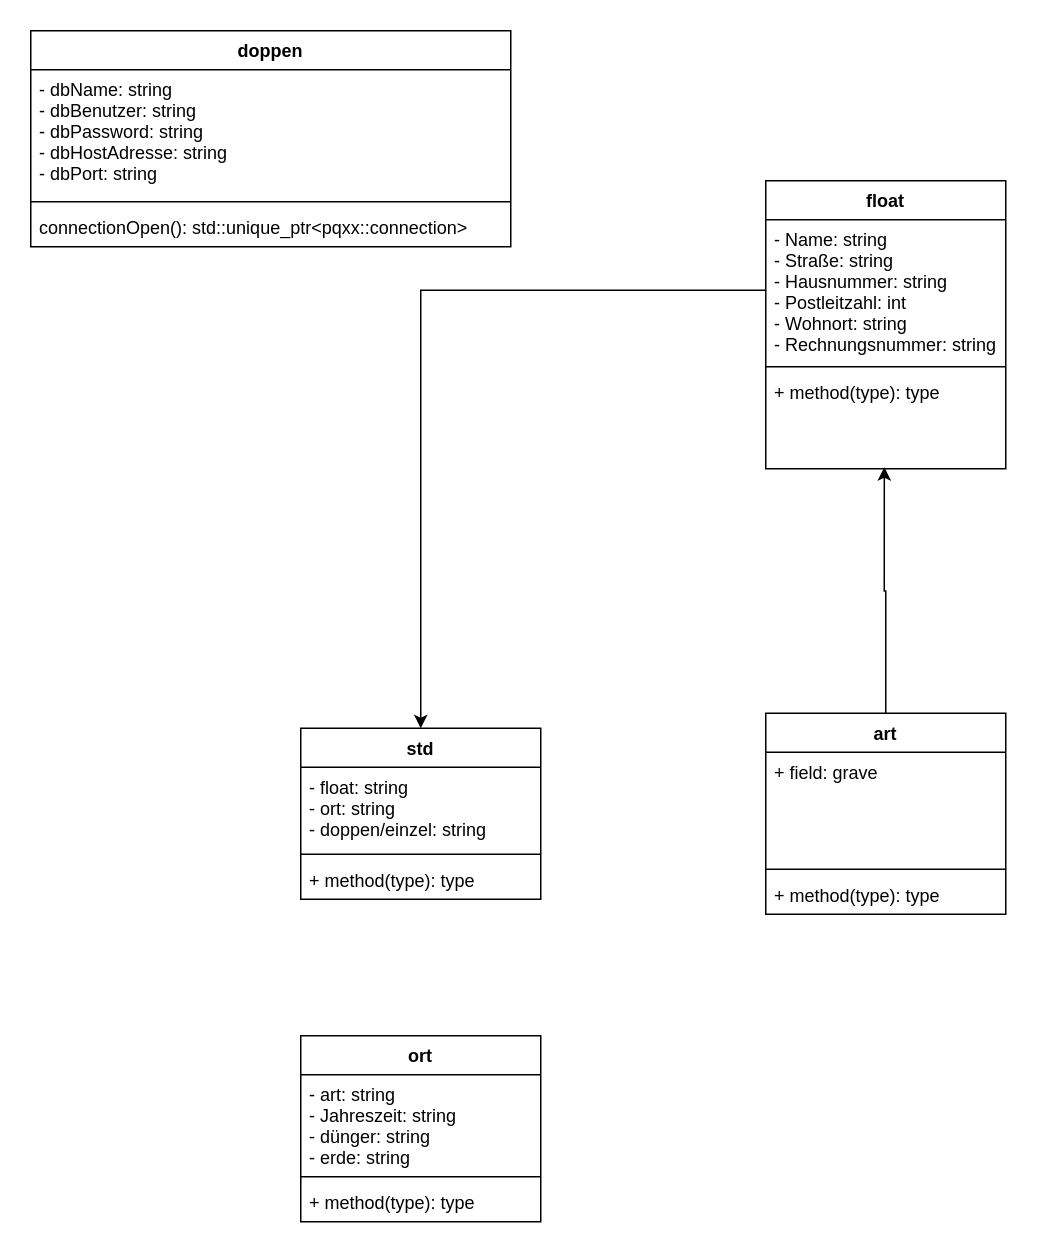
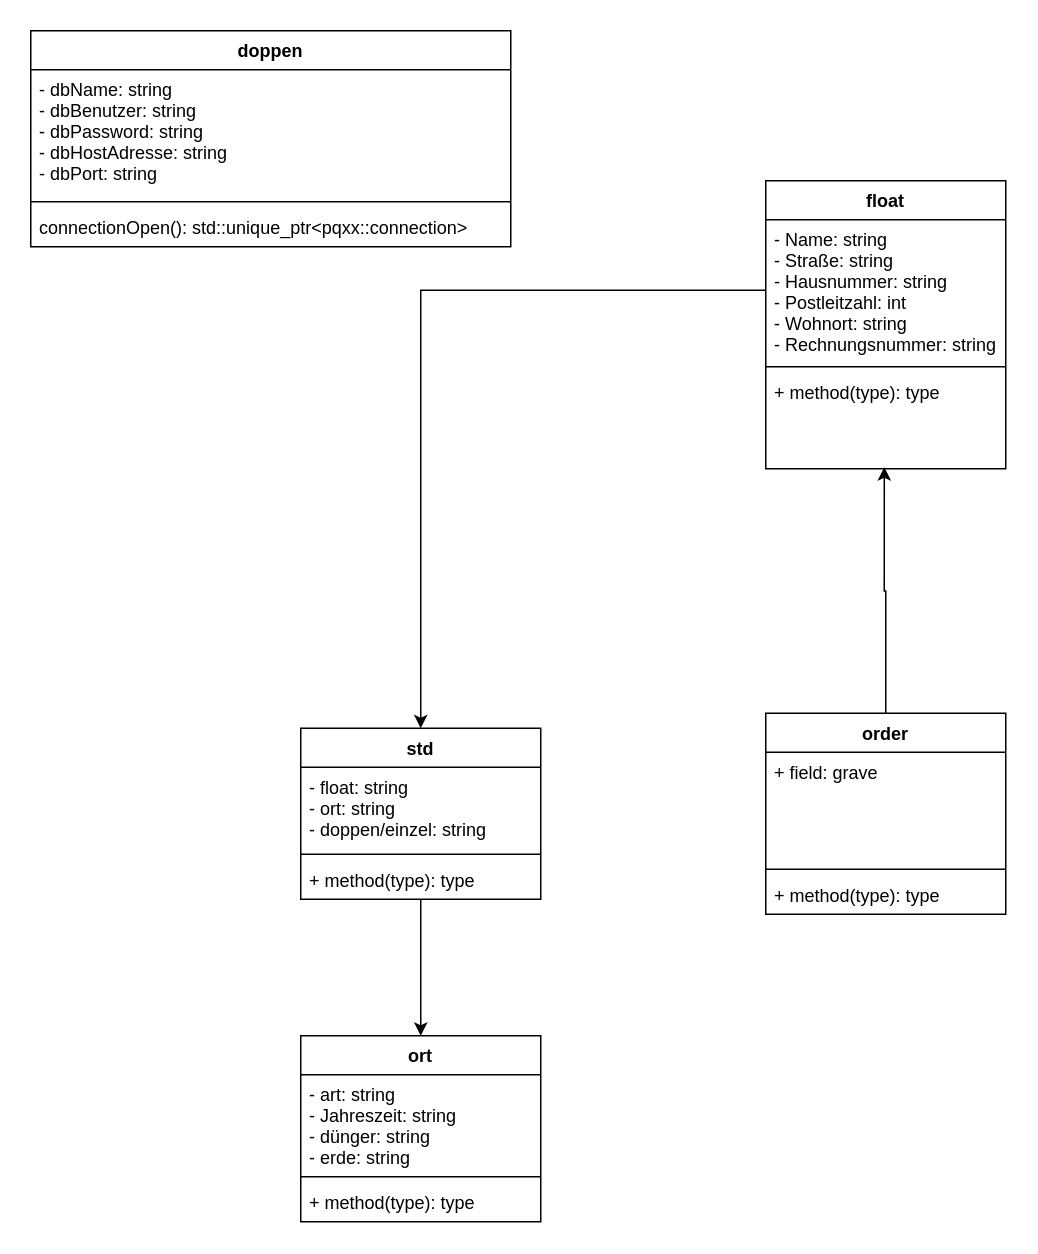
- <mxCell id="12" value="art" style="swimlane;fontStyle=1;align=center;verticalAlign=top;childLayout=stackLayout;horizontal=1;startSize=26;horizontalStack=0;resizeParent=1;resizeParentMax=0;resizeLast=0;collapsible=1;marginBottom=0;" parent="1" vertex="1"><mxGeometry x="510" y="475" width="160" height="134" as="geometry" /></mxCell>
+ <mxCell id="12" value="order" style="swimlane;fontStyle=1;align=center;verticalAlign=top;childLayout=stackLayout;horizontal=1;startSize=26;horizontalStack=0;resizeParent=1;resizeParentMax=0;resizeLast=0;collapsible=1;marginBottom=0;" parent="1" vertex="1"><mxGeometry x="510" y="475" width="160" height="134" as="geometry" /></mxCell>
+ <mxCell id="2" style="edgeStyle=orthogonalEdgeStyle;rounded=0;orthogonalLoop=1;jettySize=auto;html=1;" edge="1" parent="1" source="3" target="7"><mxGeometry relative="1" as="geometry" /></mxCell>
